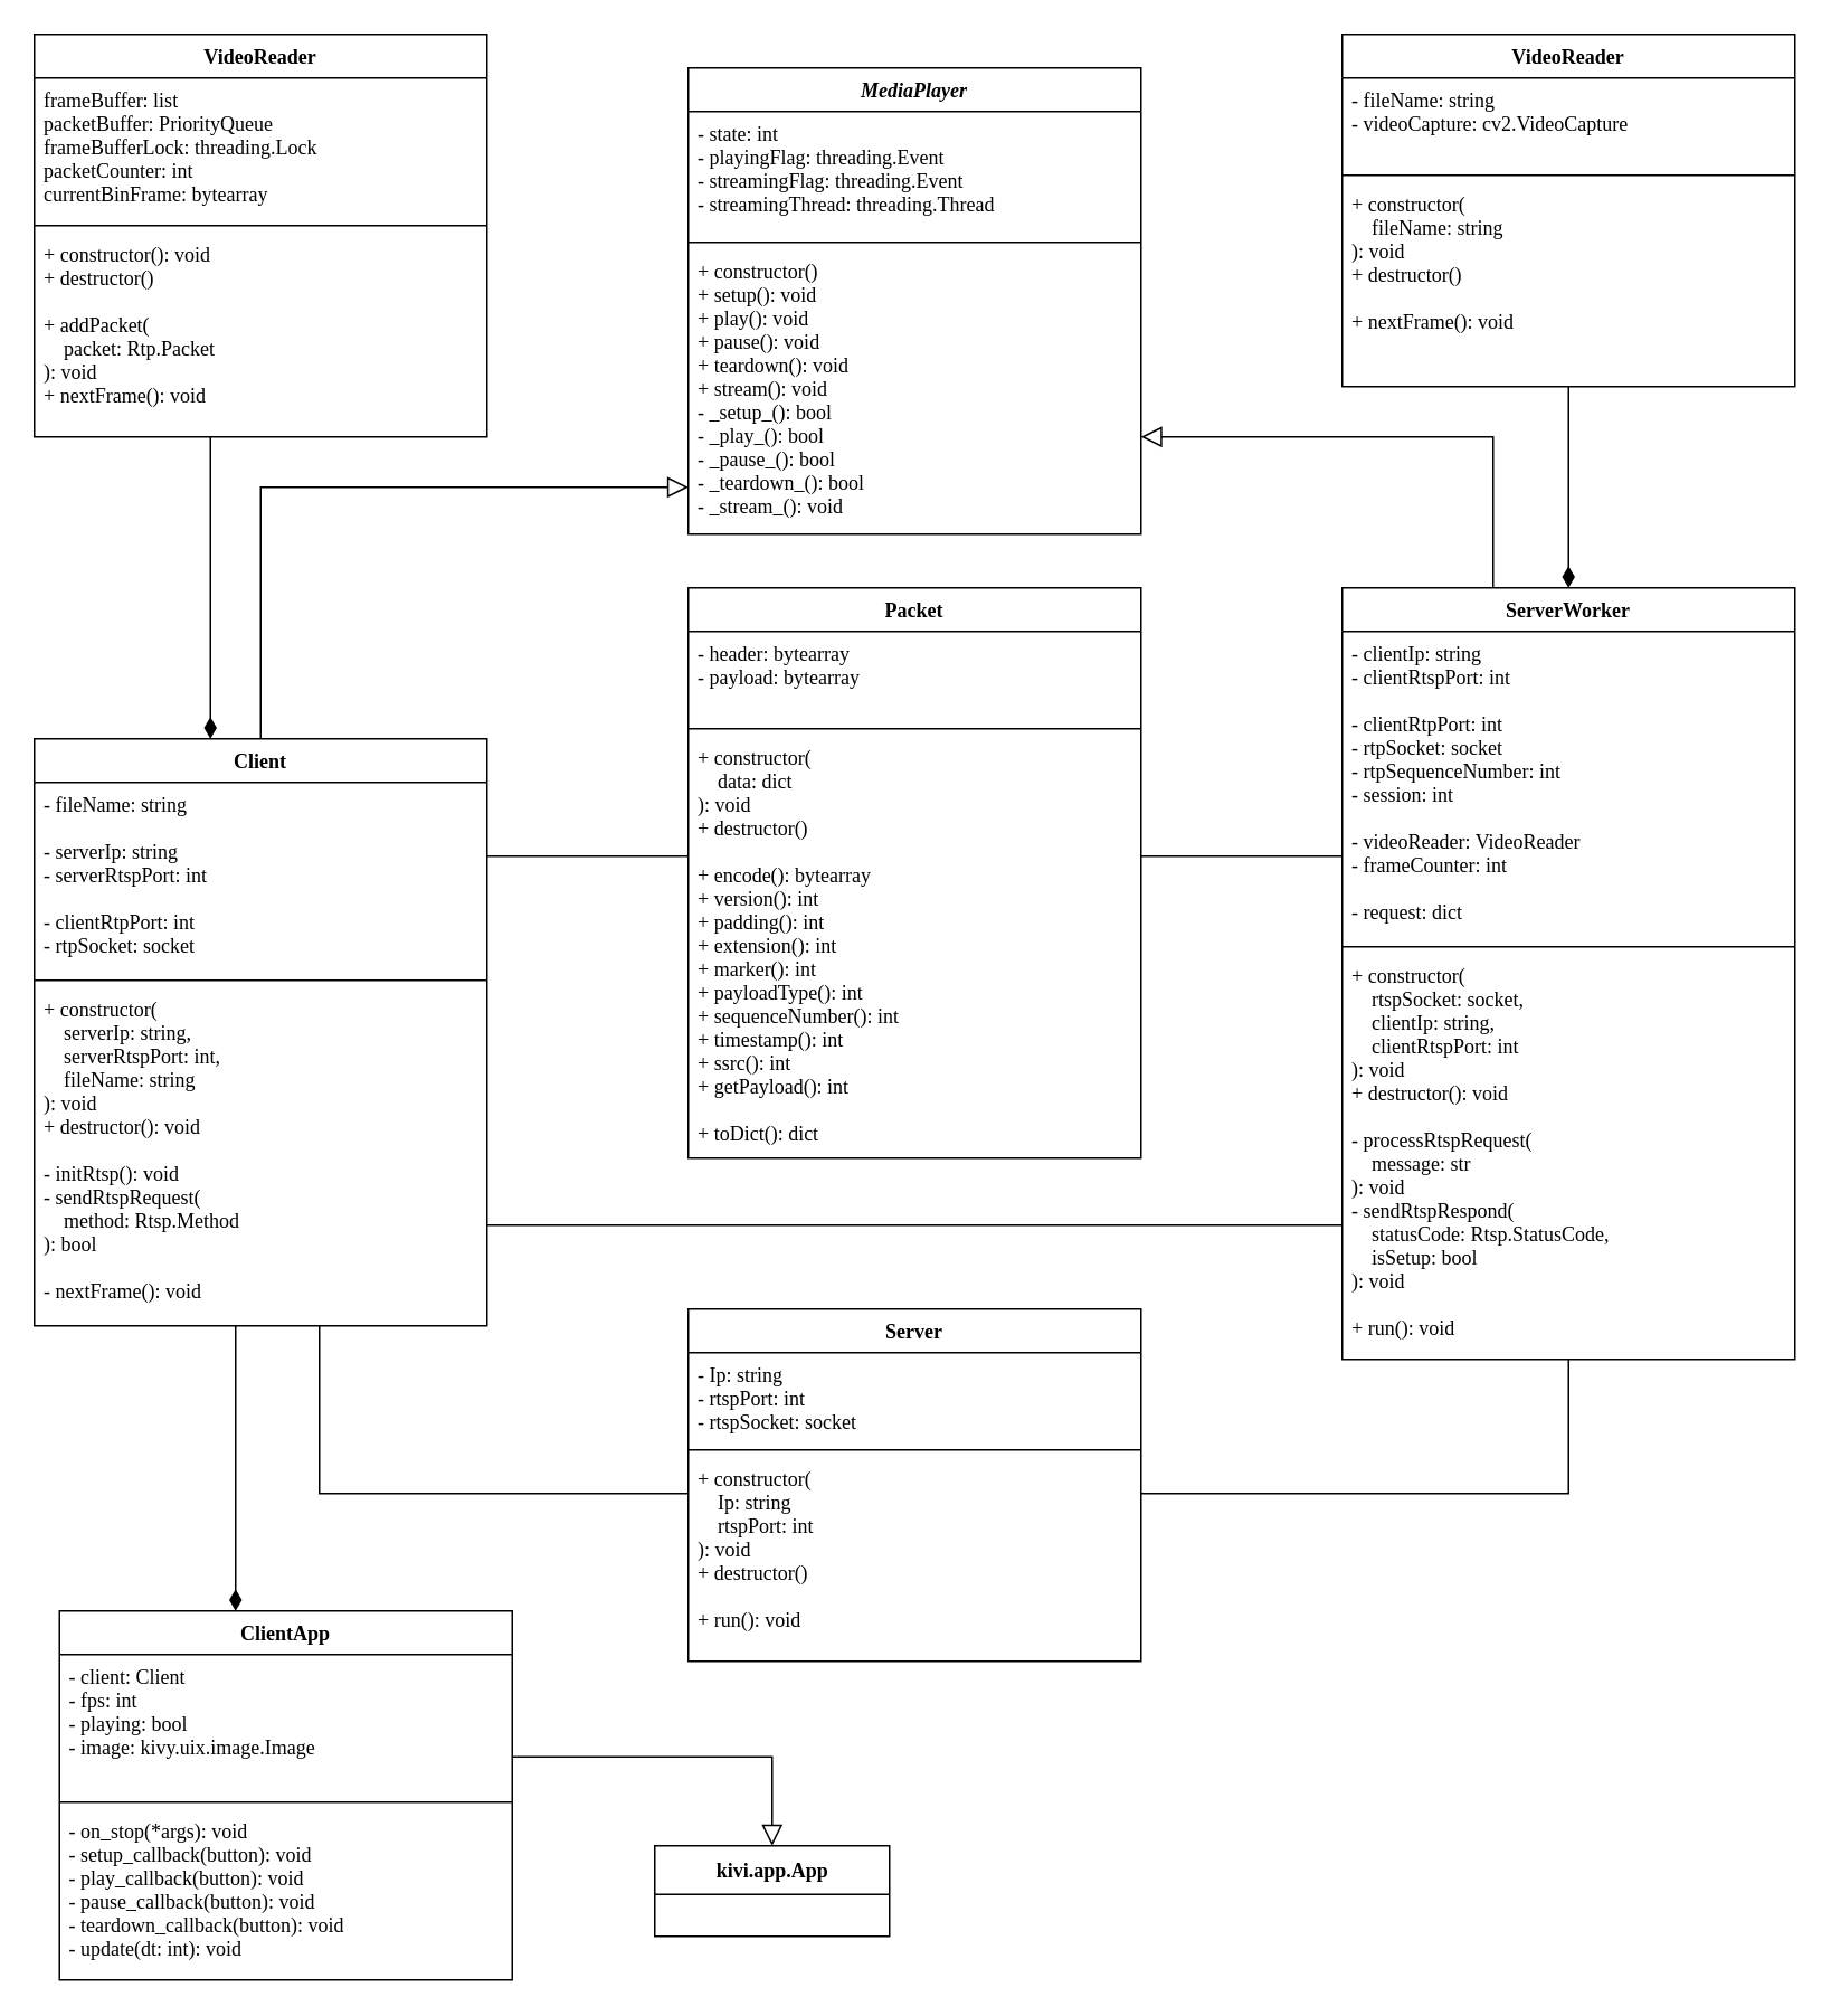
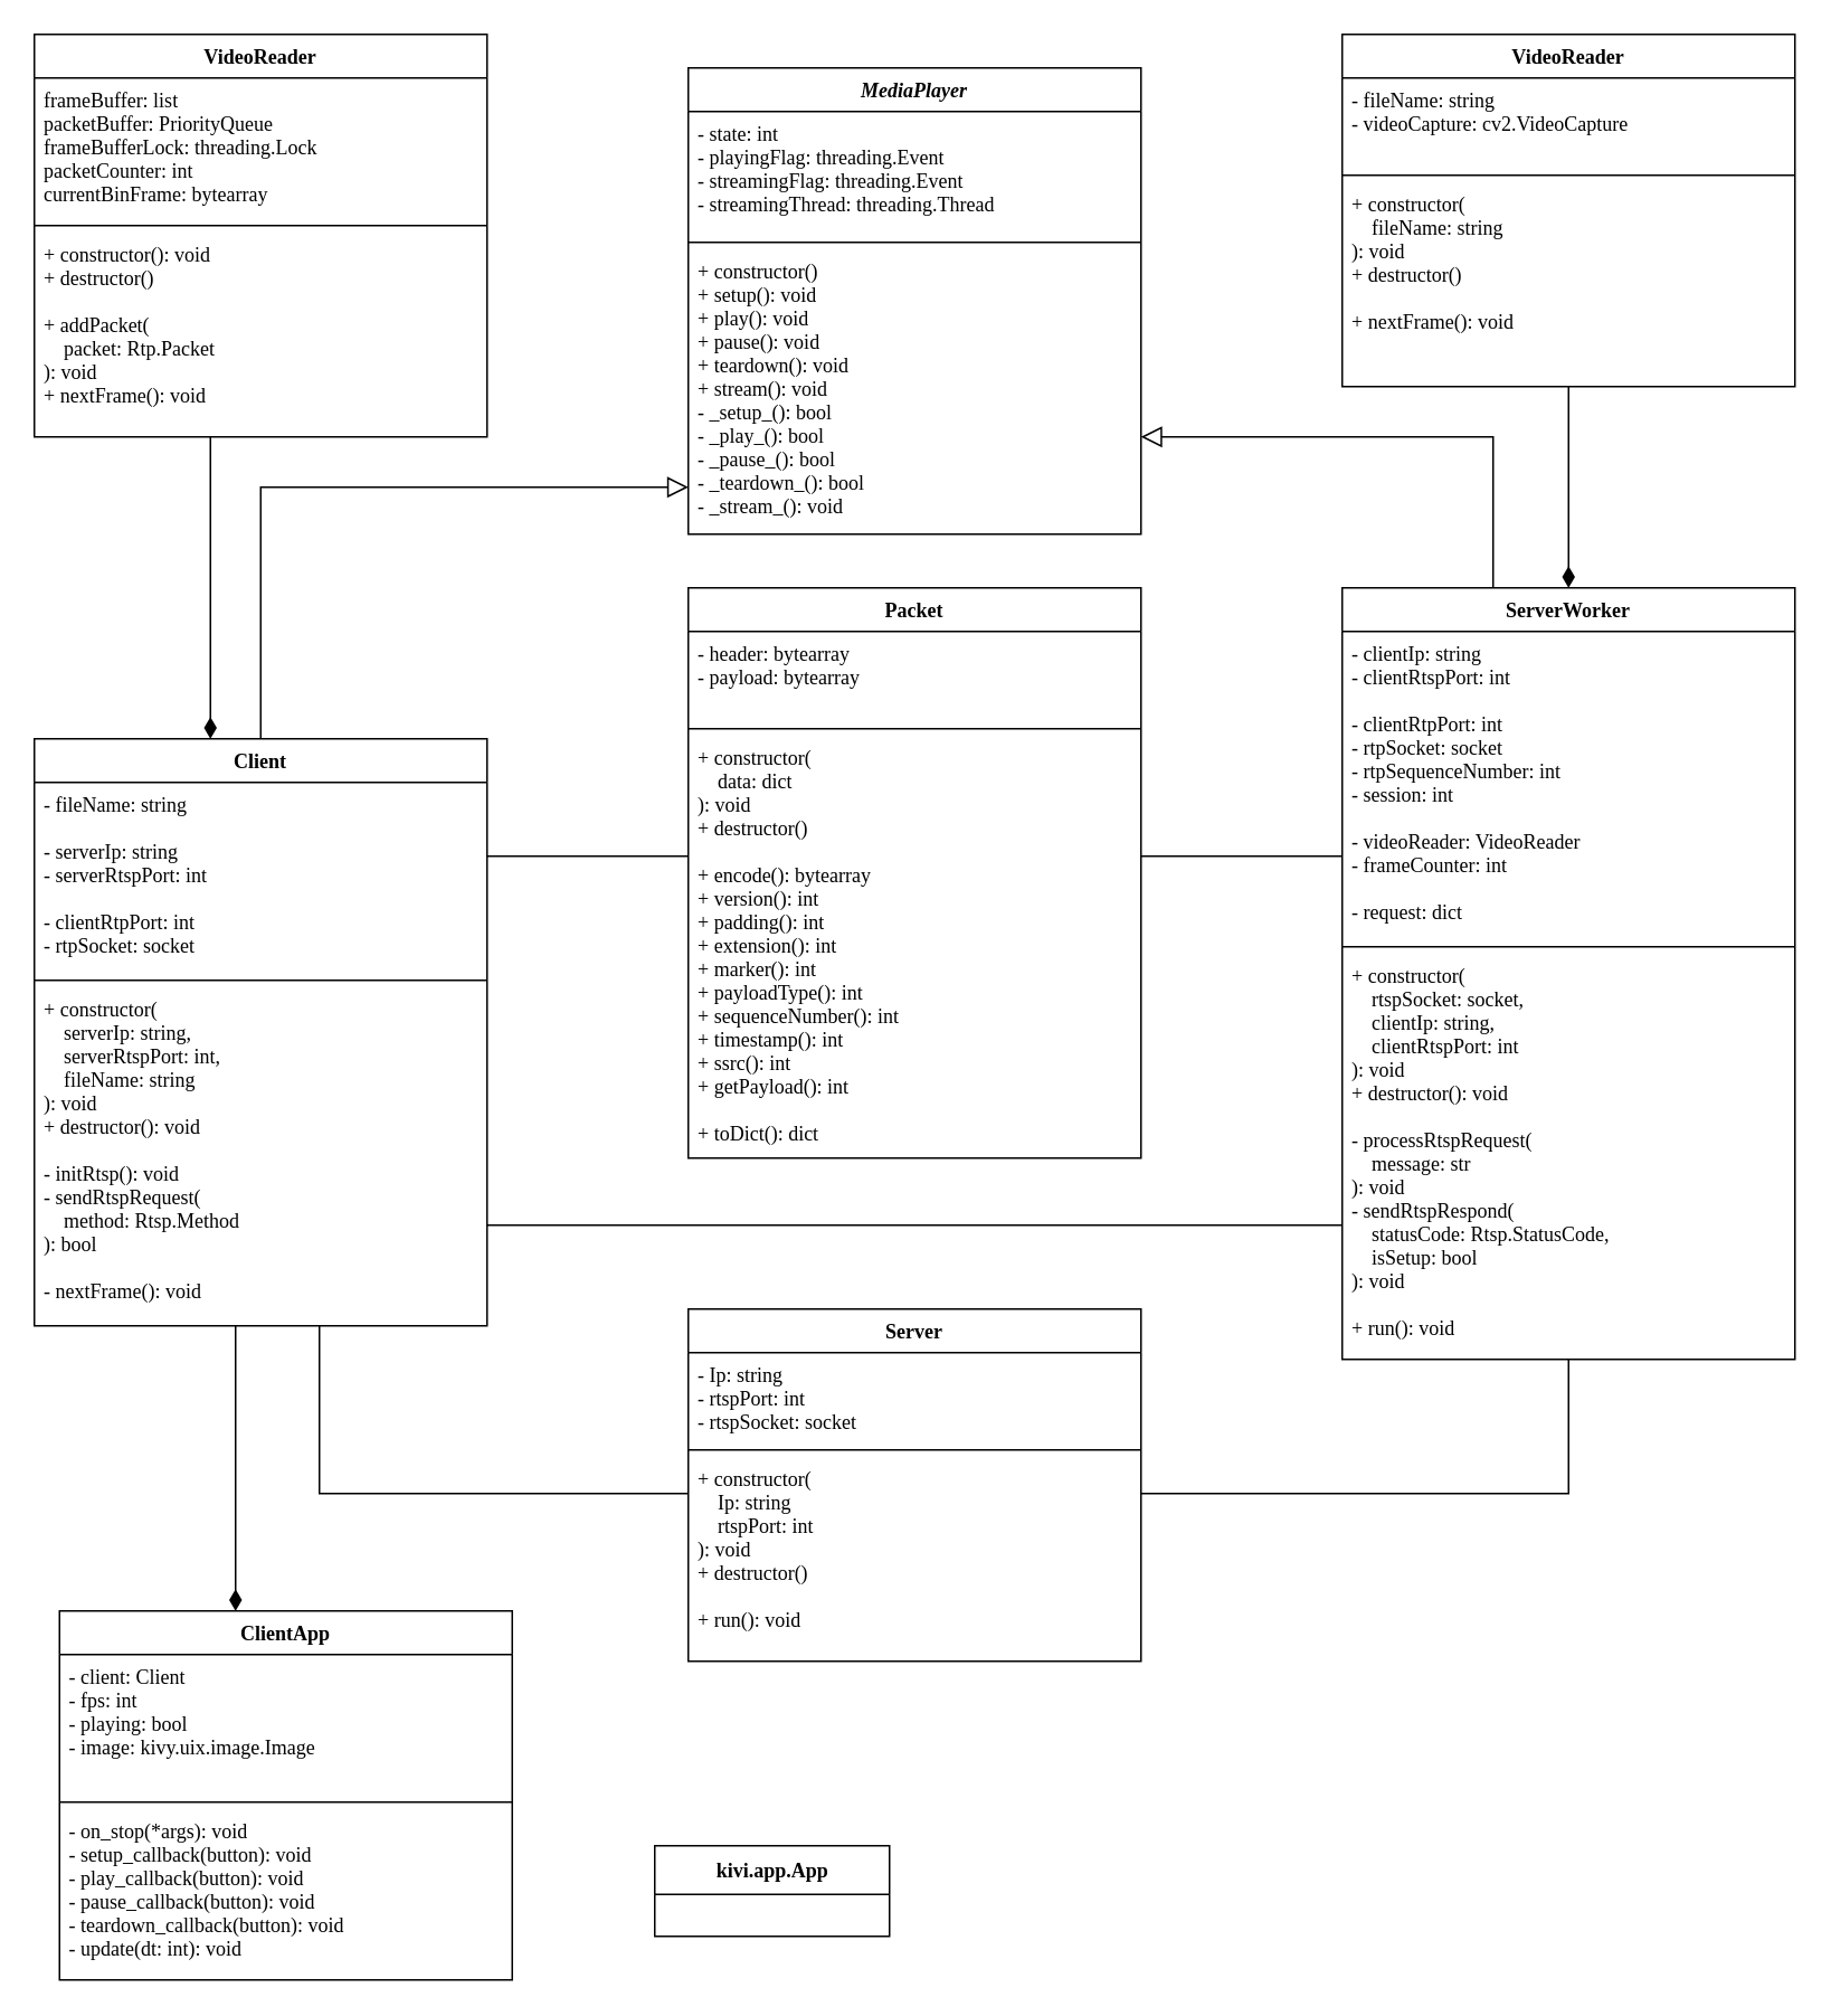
- <mxCell id="17" style="edgeStyle=orthogonalEdgeStyle;rounded=0;jumpSize=6;orthogonalLoop=1;jettySize=auto;html=1;fontFamily=Lucida Console;endArrow=block;endFill=0;endSize=10;" parent="1" source="18" target="22" edge="1"><mxGeometry relative="1" as="geometry"><Array as="points"><mxPoint x="340" y="1047" /><mxPoint x="340" y="1047" /></Array></mxGeometry></mxCell>
